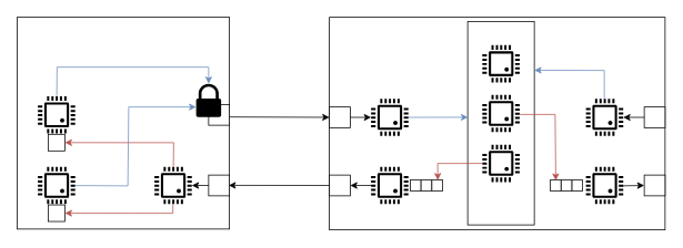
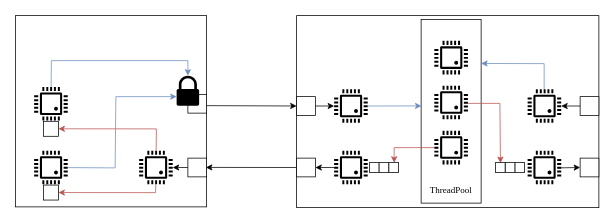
+ <mxCell id="25" value="&lt;div&gt;&lt;font face=&quot;CMU Serif&quot;&gt;ThreadPool&lt;br&gt;&lt;/font&gt;&lt;/div&gt;" style="text;html=1;align=center;verticalAlign=middle;whiteSpace=wrap;rounded=0;aspect=fixed;" parent="1" vertex="1"><mxGeometry x="566" y="238" width="70" height="30" as="geometry" /></mxCell>
